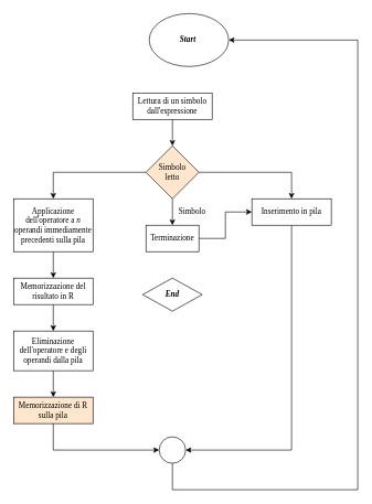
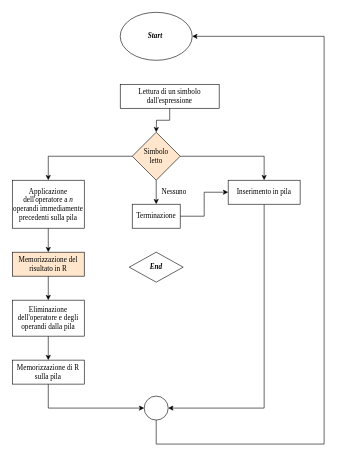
- <mxCell id="23" value="&lt;i&gt;&lt;b&gt;Start&amp;nbsp;&lt;/b&gt;&lt;/i&gt;" style="ellipse;whiteSpace=wrap;html=1;fontFamily=Times New Roman;" vertex="1" parent="1"><mxGeometry x="225" y="20" width="120" height="80" as="geometry" /></mxCell>
+ <mxCell id="23" value="&lt;i&gt;&lt;b&gt;Start&amp;nbsp;&lt;/b&gt;&lt;/i&gt;" style="ellipse;whiteSpace=wrap;html=1;fontFamily=Times New Roman;" vertex="1" parent="1"><mxGeometry x="200" y="20" width="120" height="80" as="geometry" /></mxCell>
- <mxCell id="3" value="&lt;font face=&quot;Times New Roman&quot;&gt;Lettura di un simbolo dall'espressione&lt;/font&gt;" style="rounded=0;whiteSpace=wrap;html=1;" vertex="1" parent="1"><mxGeometry x="200" y="140" width="120" height="40" as="geometry" /></mxCell>
+ <mxCell id="3" value="&lt;font face=&quot;Times New Roman&quot;&gt;Lettura di un simbolo dall'espressione&lt;/font&gt;" style="rounded=0;whiteSpace=wrap;html=1;" vertex="1" parent="1"><mxGeometry x="200" y="140" width="165" height="40" as="geometry" /></mxCell>
- <mxCell id="14" value="Simbolo" style="text;html=1;strokeColor=none;fillColor=none;align=center;verticalAlign=middle;whiteSpace=wrap;rounded=0;fontFamily=Times New Roman;" vertex="1" parent="1"><mxGeometry x="260" y="305" width="60" height="30" as="geometry" /></mxCell>
+ <mxCell id="14" value="Nessuno" style="text;html=1;strokeColor=none;fillColor=none;align=center;verticalAlign=middle;whiteSpace=wrap;rounded=0;fontFamily=Times New Roman;" vertex="1" parent="1"><mxGeometry x="260" y="305" width="60" height="30" as="geometry" /></mxCell>
- <mxCell id="16" value="Memorizzazione del risultato in R" style="rounded=0;whiteSpace=wrap;html=1;fontFamily=Times New Roman;" vertex="1" parent="1"><mxGeometry x="20" y="420" width="120" height="40" as="geometry" /></mxCell>
+ <mxCell id="16" value="Memorizzazione del risultato in R" style="rounded=0;whiteSpace=wrap;html=1;fontFamily=Times New Roman;fillColor=#ffe6cc;" vertex="1" parent="1"><mxGeometry x="20" y="420" width="120" height="40" as="geometry" /></mxCell>
- <mxCell id="20" value="Memorizzazione di R sulla pila" style="rounded=0;whiteSpace=wrap;html=1;fontFamily=Times New Roman;fillColor=#ffe6cc;" vertex="1" parent="1"><mxGeometry x="20" y="600" width="120" height="40" as="geometry" /></mxCell>
+ <mxCell id="20" value="Memorizzazione di R sulla pila" style="rounded=0;whiteSpace=wrap;html=1;fontFamily=Times New Roman;" vertex="1" parent="1"><mxGeometry x="20" y="600" width="120" height="40" as="geometry" /></mxCell>
